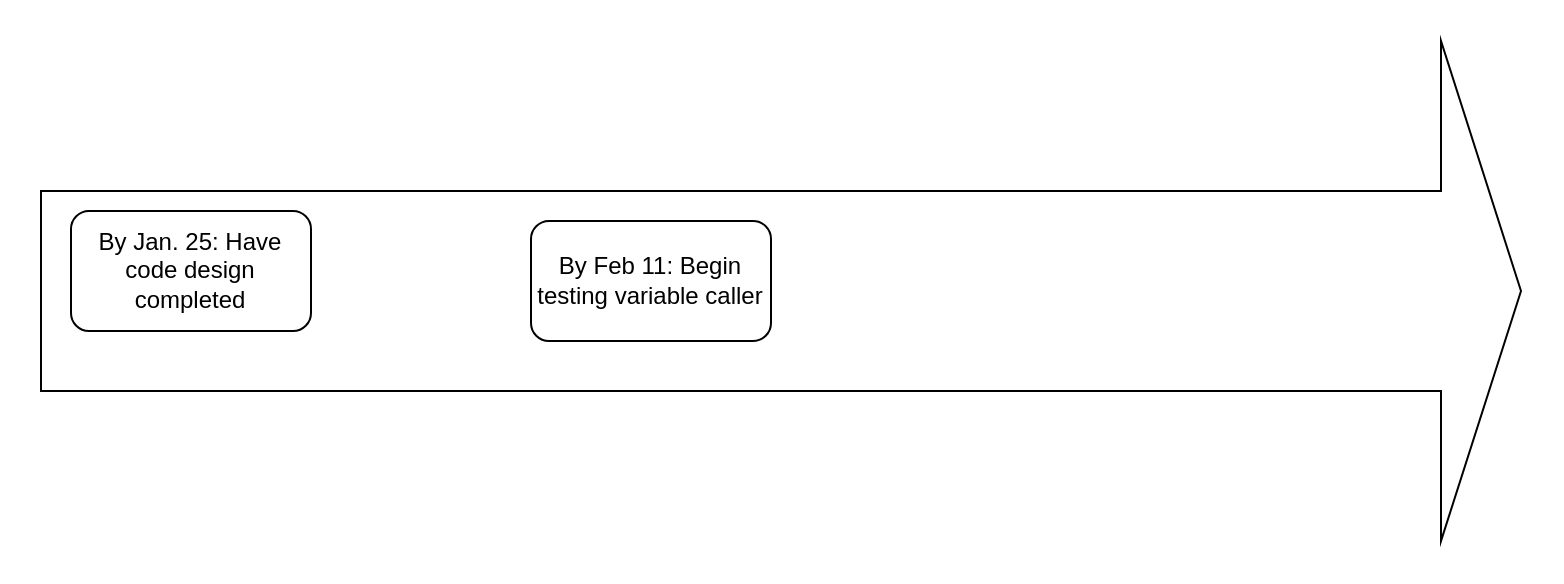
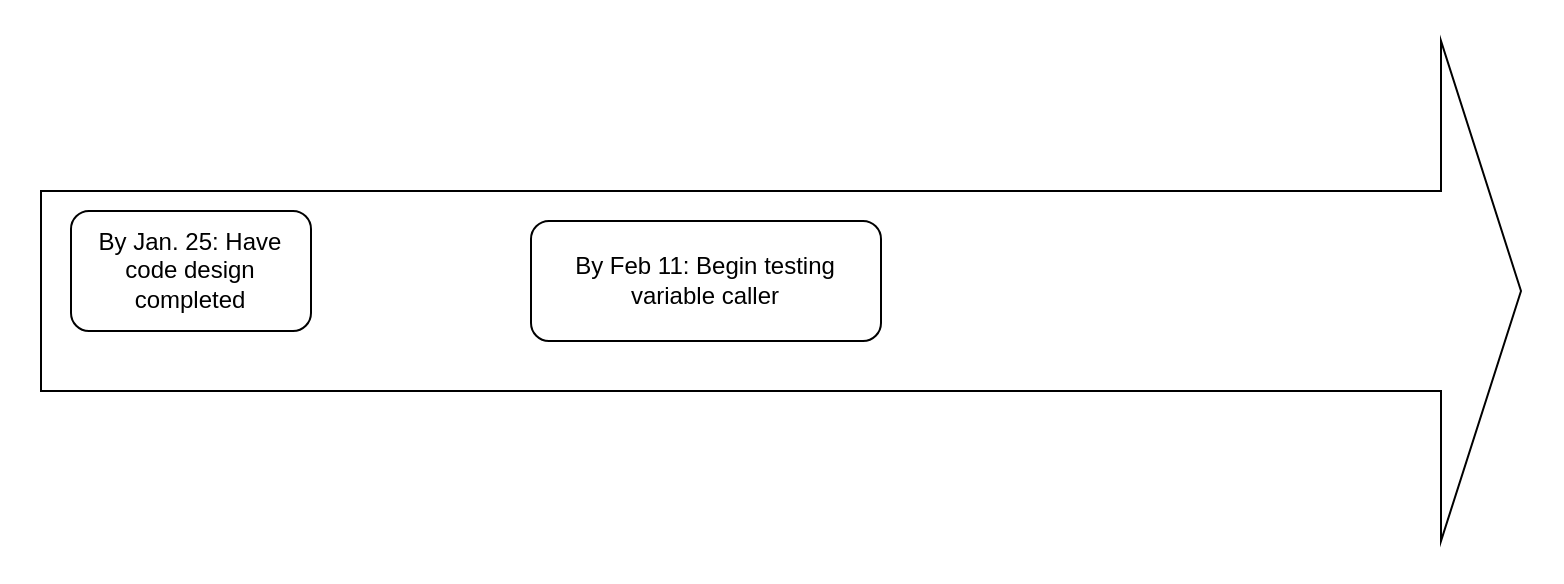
- <mxCell id="4" value="By Feb 11: Begin testing variable caller" style="rounded=1;whiteSpace=wrap;html=1;" vertex="1" parent="1"><mxGeometry x="265" y="110" width="120" height="60" as="geometry" /></mxCell>
+ <mxCell id="4" value="By Feb 11: Begin testing variable caller" style="rounded=1;whiteSpace=wrap;html=1;" vertex="1" parent="1"><mxGeometry x="265" y="110" width="175" height="60" as="geometry" /></mxCell>
